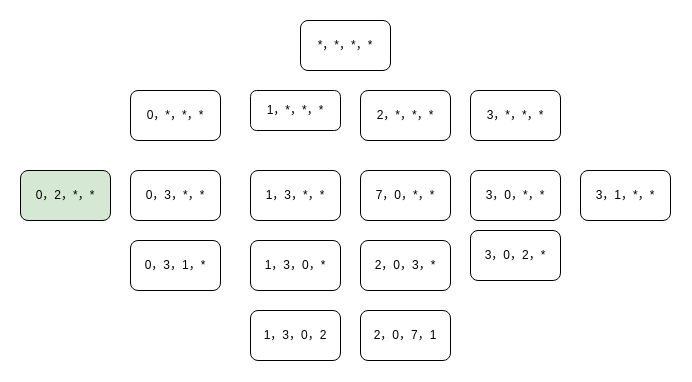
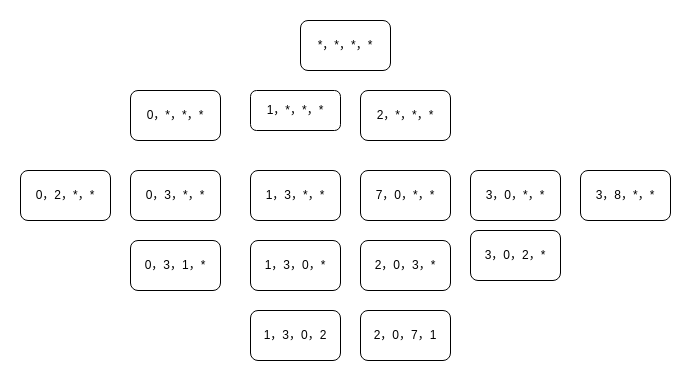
- <mxCell id="6" value="3，*，*，*" style="rounded=1;whiteSpace=wrap;html=1;" vertex="1" parent="1"><mxGeometry x="470" y="90" width="90" height="50" as="geometry" /></mxCell>
- <mxCell id="7" value="0，2，*，*" style="rounded=1;whiteSpace=wrap;html=1;fillColor=#d5e8d4;" vertex="1" parent="1"><mxGeometry x="20" y="170" width="90" height="50" as="geometry" /></mxCell>
+ <mxCell id="7" value="0，2，*，*" style="rounded=1;whiteSpace=wrap;html=1;" vertex="1" parent="1"><mxGeometry x="20" y="170" width="90" height="50" as="geometry" /></mxCell>
- <mxCell id="12" value="3，1，*，*" style="rounded=1;whiteSpace=wrap;html=1;" vertex="1" parent="1"><mxGeometry x="580" y="170" width="90" height="50" as="geometry" /></mxCell>
+ <mxCell id="12" value="3，8，*，*" style="rounded=1;whiteSpace=wrap;html=1;" vertex="1" parent="1"><mxGeometry x="580" y="170" width="90" height="50" as="geometry" /></mxCell>
